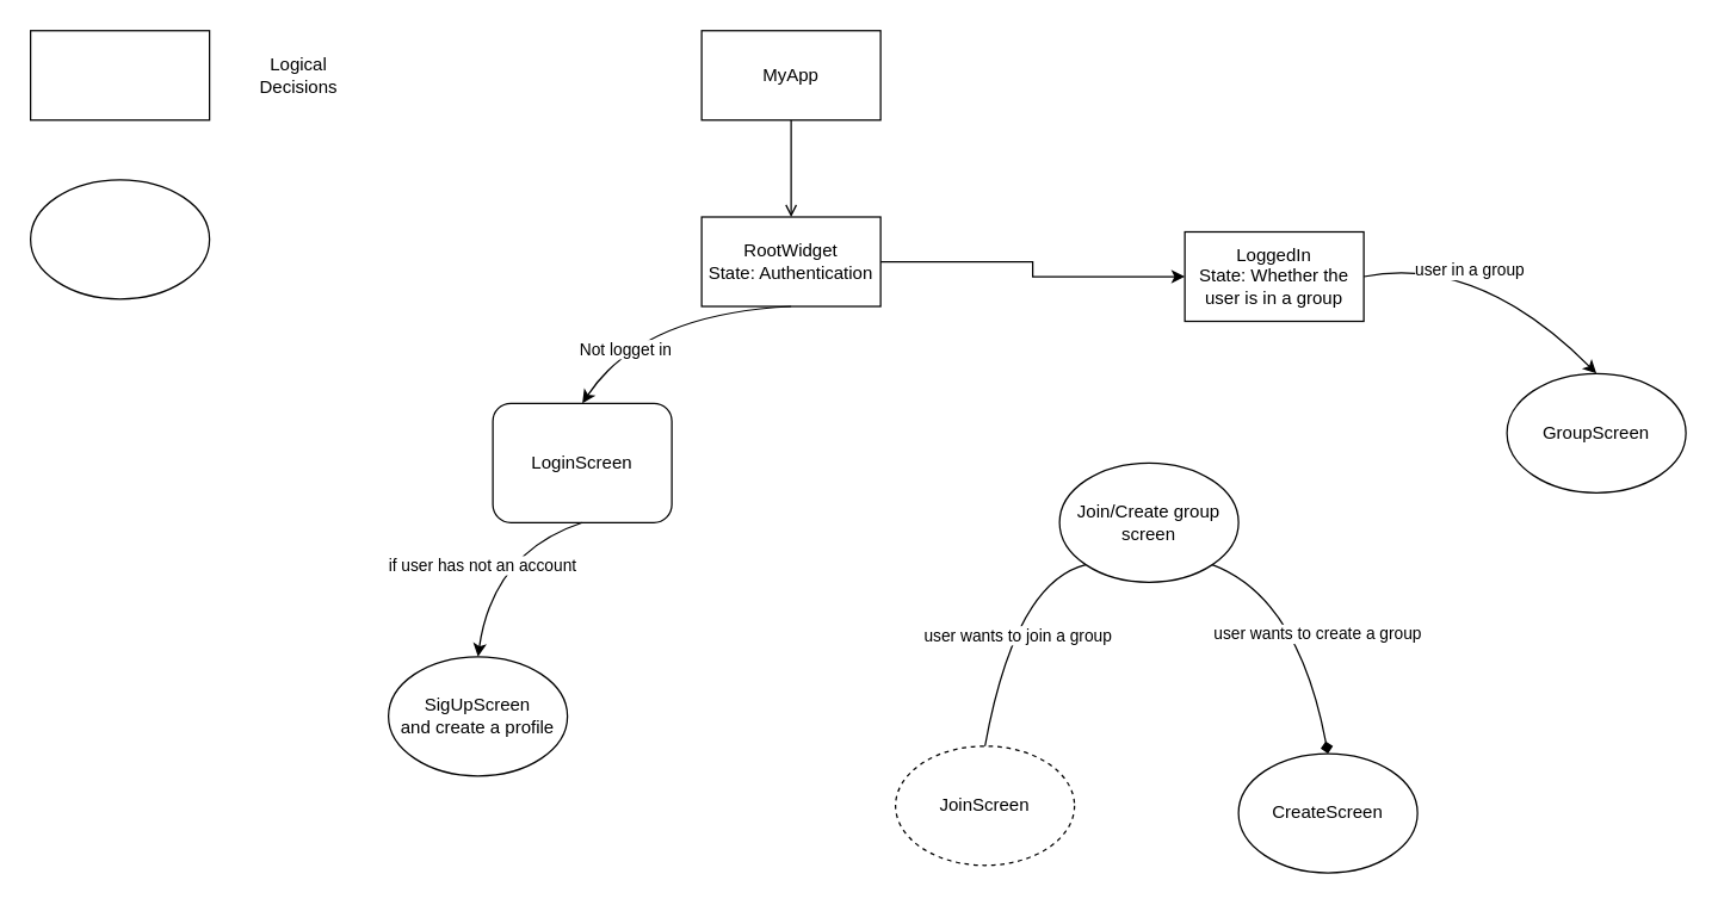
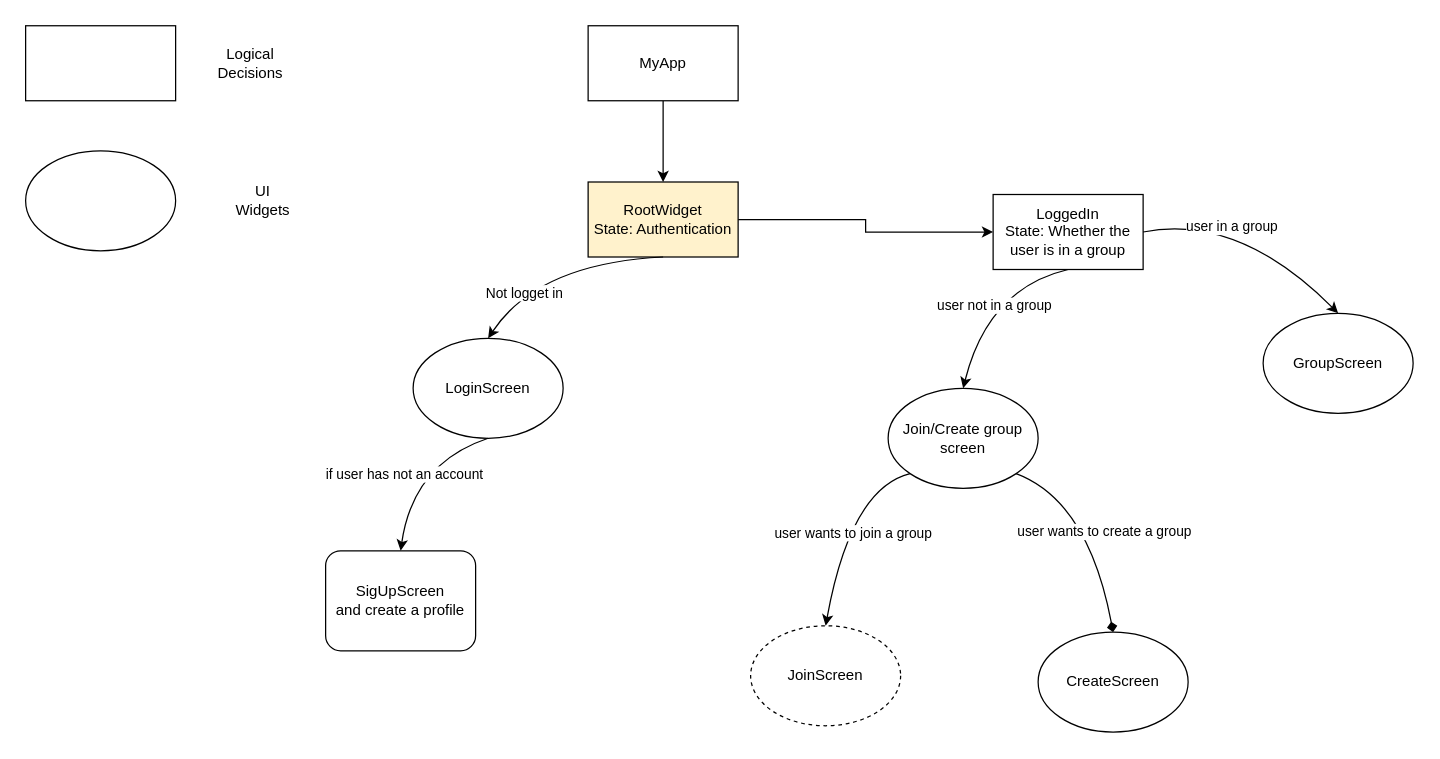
- <mxCell id="6" style="edgeStyle=orthogonalEdgeStyle;rounded=0;orthogonalLoop=1;jettySize=auto;html=1;exitX=0.5;exitY=1;exitDx=0;exitDy=0;entryX=0.5;entryY=0;entryDx=0;entryDy=0;endArrow=open;" edge="1" parent="1" source="7" target="9"><mxGeometry relative="1" as="geometry" /></mxCell>
+ <mxCell id="6" style="edgeStyle=orthogonalEdgeStyle;rounded=0;orthogonalLoop=1;jettySize=auto;html=1;exitX=0.5;exitY=1;exitDx=0;exitDy=0;entryX=0.5;entryY=0;entryDx=0;entryDy=0;" edge="1" parent="1" source="7" target="9"><mxGeometry relative="1" as="geometry" /></mxCell>
+ <mxCell id="5" value="UI Widgets" style="text;html=1;strokeColor=none;fillColor=none;align=center;verticalAlign=middle;whiteSpace=wrap;rounded=0;" vertex="1" parent="1"><mxGeometry x="180" y="145" width="60" height="30" as="geometry" /></mxCell>
- <mxCell id="9" value="RootWidget&lt;br&gt;State: Authentication" style="rounded=0;whiteSpace=wrap;html=1;" vertex="1" parent="1"><mxGeometry x="470" y="145" width="120" height="60" as="geometry" /></mxCell>
+ <mxCell id="9" value="RootWidget&lt;br&gt;State: Authentication" style="rounded=0;whiteSpace=wrap;html=1;fillColor=#fff2cc;" vertex="1" parent="1"><mxGeometry x="470" y="145" width="120" height="60" as="geometry" /></mxCell>
+ <mxCell id="18" value="" style="curved=1;endArrow=classic;html=1;rounded=0;exitX=0.5;exitY=1;exitDx=0;exitDy=0;entryX=0.5;entryY=0;entryDx=0;entryDy=0;" edge="1" parent="1" source="16" target="17"><mxGeometry width="50" height="50" relative="1" as="geometry"><mxPoint x="756" y="295" as="sourcePoint" /><mxPoint x="806" y="245" as="targetPoint" /><Array as="points"><mxPoint x="790" y="230" /></Array></mxGeometry></mxCell>
+ <mxCell id="19" value="user not in a group" style="edgeLabel;html=1;align=center;verticalAlign=middle;resizable=0;points=[];" vertex="1" connectable="0" parent="18"><mxGeometry x="0.046" y="8" relative="1" as="geometry"><mxPoint as="offset" /></mxGeometry></mxCell>
- <mxCell id="10" value="LoginScreen" style="whiteSpace=wrap;html=1;rounded=1;" vertex="1" parent="1"><mxGeometry x="330" y="270" width="120" height="80" as="geometry" /></mxCell>
+ <mxCell id="10" value="LoginScreen" style="ellipse;whiteSpace=wrap;html=1;" vertex="1" parent="1"><mxGeometry x="330" y="270" width="120" height="80" as="geometry" /></mxCell>
- <mxCell id="13" value="SigUpScreen&lt;br&gt;and create a profile" style="ellipse;whiteSpace=wrap;html=1;" vertex="1" parent="1"><mxGeometry x="260" y="440" width="120" height="80" as="geometry" /></mxCell>
+ <mxCell id="13" value="SigUpScreen&lt;br&gt;and create a profile" style="whiteSpace=wrap;html=1;rounded=1;" vertex="1" parent="1"><mxGeometry x="260" y="440" width="120" height="80" as="geometry" /></mxCell>
- <mxCell id="27" value="" style="curved=1;endArrow=none;html=1;rounded=0;exitX=0;exitY=1;exitDx=0;exitDy=0;entryX=0.5;entryY=0;entryDx=0;entryDy=0;" edge="1" parent="1" target="26" source="17"><mxGeometry width="50" height="50" relative="1" as="geometry"><mxPoint x="679" y="380" as="sourcePoint" /><mxPoint x="656" y="420" as="targetPoint" /><Array as="points"><mxPoint x="680" y="390" /></Array></mxGeometry></mxCell>
+ <mxCell id="27" value="" style="curved=1;endArrow=classic;html=1;rounded=0;exitX=0;exitY=1;exitDx=0;exitDy=0;entryX=0.5;entryY=0;entryDx=0;entryDy=0;" edge="1" parent="1" target="26" source="17"><mxGeometry width="50" height="50" relative="1" as="geometry"><mxPoint x="679" y="380" as="sourcePoint" /><mxPoint x="656" y="420" as="targetPoint" /><Array as="points"><mxPoint x="680" y="390" /></Array></mxGeometry></mxCell>
